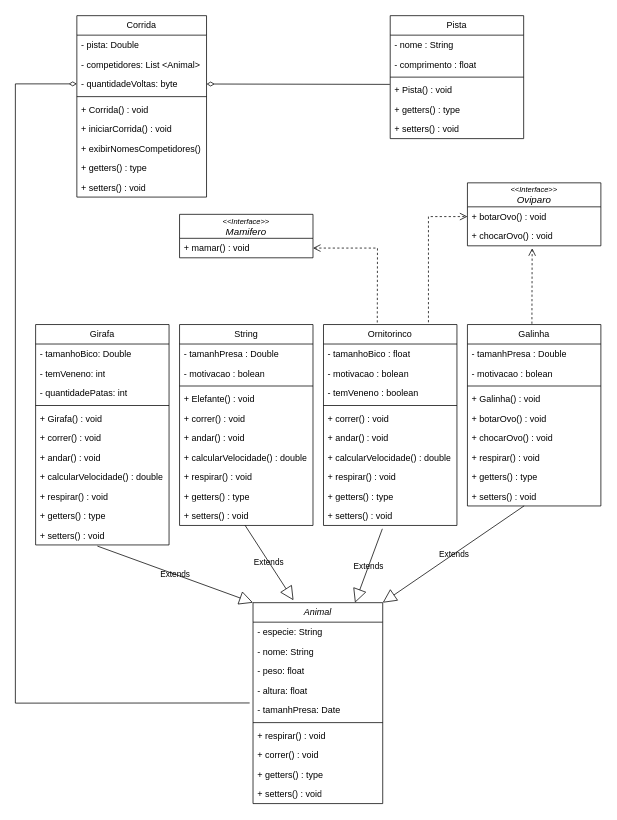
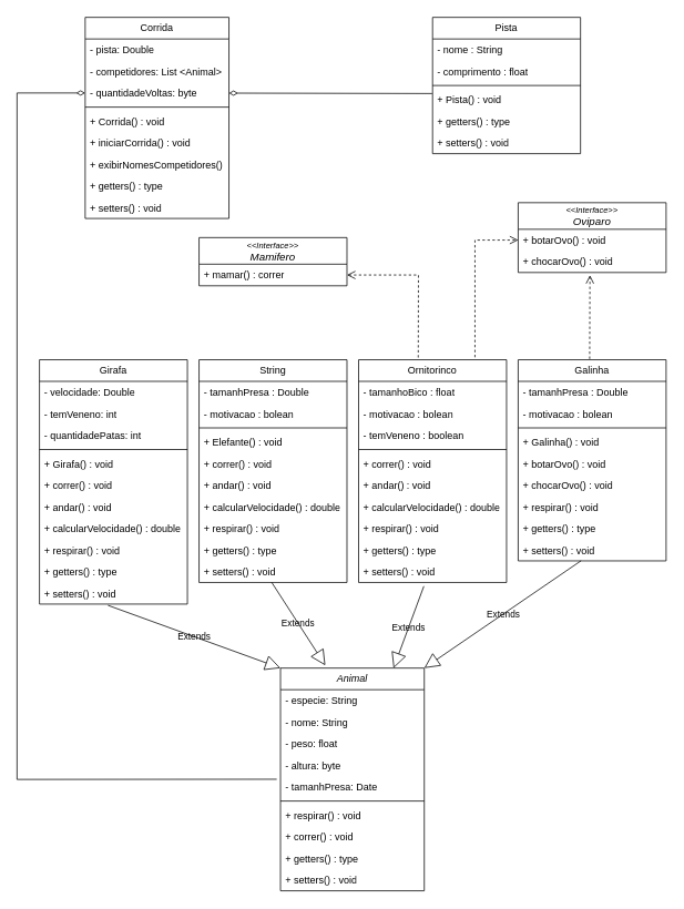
- <mxCell id="78" value="+ mamar()&amp;nbsp;: void" style="text;strokeColor=none;fillColor=none;align=left;verticalAlign=top;spacingLeft=4;spacingRight=4;overflow=hidden;rotatable=0;points=[[0,0.5],[1,0.5]];portConstraint=eastwest;whiteSpace=wrap;html=1;" vertex="1" parent="77"><mxGeometry y="32" width="178" height="26" as="geometry" /></mxCell>
+ <mxCell id="78" value="+ mamar()&amp;nbsp;: correr" style="text;strokeColor=none;fillColor=none;align=left;verticalAlign=top;spacingLeft=4;spacingRight=4;overflow=hidden;rotatable=0;points=[[0,0.5],[1,0.5]];portConstraint=eastwest;whiteSpace=wrap;html=1;" vertex="1" parent="77"><mxGeometry y="32" width="178" height="26" as="geometry" /></mxCell>
- <mxCell id="24" value="- tamanhoBico: Double" style="text;strokeColor=none;fillColor=none;align=left;verticalAlign=top;spacingLeft=4;spacingRight=4;overflow=hidden;rotatable=0;points=[[0,0.5],[1,0.5]];portConstraint=eastwest;whiteSpace=wrap;html=1;" vertex="1" parent="23"><mxGeometry y="26" width="178" height="26" as="geometry" /></mxCell>
+ <mxCell id="24" value="- velocidade: Double" style="text;strokeColor=none;fillColor=none;align=left;verticalAlign=top;spacingLeft=4;spacingRight=4;overflow=hidden;rotatable=0;points=[[0,0.5],[1,0.5]];portConstraint=eastwest;whiteSpace=wrap;html=1;" vertex="1" parent="23"><mxGeometry y="26" width="178" height="26" as="geometry" /></mxCell>
- <mxCell id="16" value="- altura: float" style="text;strokeColor=none;fillColor=none;align=left;verticalAlign=top;spacingLeft=4;spacingRight=4;overflow=hidden;rotatable=0;points=[[0,0.5],[1,0.5]];portConstraint=eastwest;whiteSpace=wrap;html=1;" vertex="1" parent="12"><mxGeometry y="104" width="173" height="26" as="geometry" /></mxCell>
+ <mxCell id="16" value="- altura: byte" style="text;strokeColor=none;fillColor=none;align=left;verticalAlign=top;spacingLeft=4;spacingRight=4;overflow=hidden;rotatable=0;points=[[0,0.5],[1,0.5]];portConstraint=eastwest;whiteSpace=wrap;html=1;" vertex="1" parent="12"><mxGeometry y="104" width="173" height="26" as="geometry" /></mxCell>
